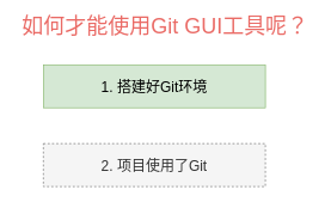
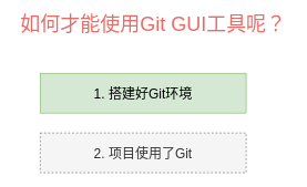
- <mxCell id="2" value="&lt;font style=&quot;font-size: 20px&quot;&gt;1. 搭建好Git环境&lt;/font&gt;" style="rounded=0;whiteSpace=wrap;html=1;fillColor=#d5e8d4;strokeColor=#82b366;" parent="1" vertex="1"><mxGeometry x="60" y="90" width="310" height="60" as="geometry" /></mxCell>
+ <mxCell id="2" value="&lt;font style=&quot;font-size: 20px&quot;&gt;1. 搭建好Git环境&lt;/font&gt;" style="rounded=0;whiteSpace=wrap;html=1;fillColor=#d5e8d4;strokeColor=#82b366;" parent="1" vertex="1"><mxGeometry x="60" y="110" width="310" height="60" as="geometry" /></mxCell>
